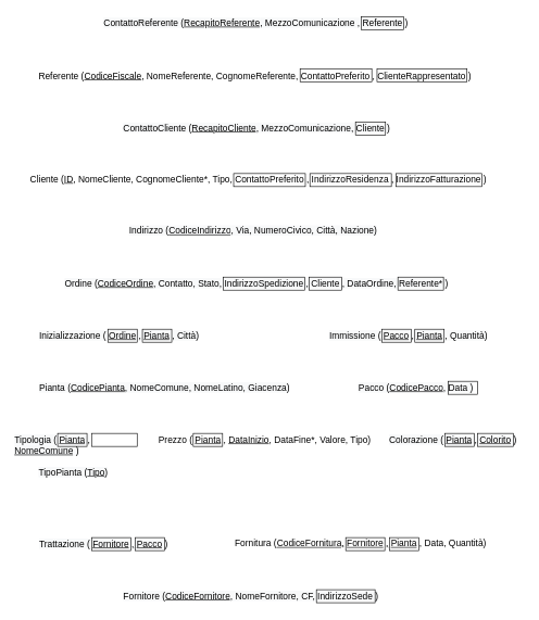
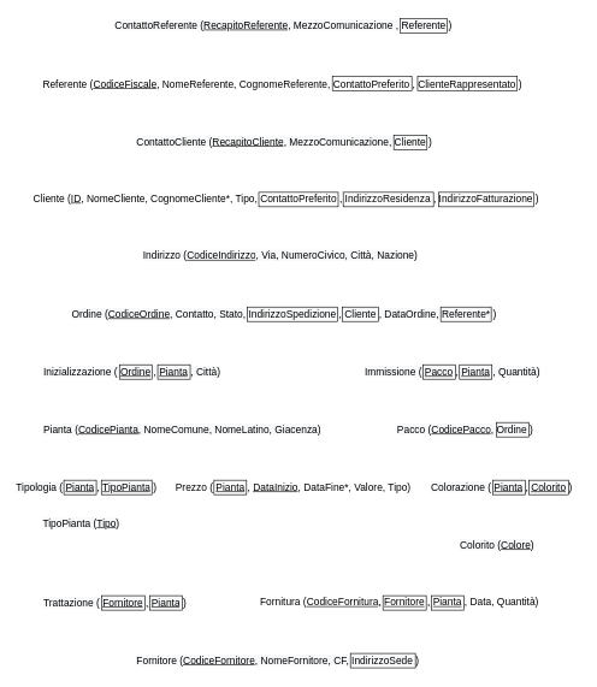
- <mxCell id="10" value="&lt;span style=&quot;color: rgb(0 , 0 , 0) ; font-family: &amp;#34;helvetica&amp;#34; ; font-size: 14px ; font-style: normal ; font-weight: 400 ; letter-spacing: normal ; text-align: left ; text-indent: 0px ; text-transform: none ; word-spacing: 0px ; background-color: rgb(248 , 249 , 250) ; display: inline ; float: none&quot;&gt;Pacco (&lt;/span&gt;&lt;u style=&quot;color: rgb(0 , 0 , 0) ; font-family: &amp;#34;helvetica&amp;#34; ; font-size: 14px ; font-style: normal ; font-weight: 400 ; letter-spacing: normal ; text-align: left ; text-indent: 0px ; text-transform: none ; word-spacing: 0px ; background-color: rgb(248 , 249 , 250)&quot;&gt;CodicePacco&lt;/u&gt;&lt;span style=&quot;color: rgb(0 , 0 , 0) ; font-family: &amp;#34;helvetica&amp;#34; ; font-size: 14px ; font-style: normal ; font-weight: 400 ; letter-spacing: normal ; text-align: left ; text-indent: 0px ; text-transform: none ; word-spacing: 0px ; background-color: rgb(248 , 249 , 250) ; display: inline ; float: none&quot;&gt;, Data )&lt;/span&gt;" style="text;whiteSpace=wrap;html=1;" vertex="1" parent="1"><mxGeometry x="548" y="580" width="210" height="30" as="geometry" /></mxCell>
+ <mxCell id="10" value="&lt;span style=&quot;color: rgb(0 , 0 , 0) ; font-family: &amp;#34;helvetica&amp;#34; ; font-size: 14px ; font-style: normal ; font-weight: 400 ; letter-spacing: normal ; text-align: left ; text-indent: 0px ; text-transform: none ; word-spacing: 0px ; background-color: rgb(248 , 249 , 250) ; display: inline ; float: none&quot;&gt;Pacco (&lt;/span&gt;&lt;u style=&quot;color: rgb(0 , 0 , 0) ; font-family: &amp;#34;helvetica&amp;#34; ; font-size: 14px ; font-style: normal ; font-weight: 400 ; letter-spacing: normal ; text-align: left ; text-indent: 0px ; text-transform: none ; word-spacing: 0px ; background-color: rgb(248 , 249 , 250)&quot;&gt;CodicePacco&lt;/u&gt;&lt;span style=&quot;color: rgb(0 , 0 , 0) ; font-family: &amp;#34;helvetica&amp;#34; ; font-size: 14px ; font-style: normal ; font-weight: 400 ; letter-spacing: normal ; text-align: left ; text-indent: 0px ; text-transform: none ; word-spacing: 0px ; background-color: rgb(248 , 249 , 250) ; display: inline ; float: none&quot;&gt;, Ordine )&lt;/span&gt;" style="text;whiteSpace=wrap;html=1;" vertex="1" parent="1"><mxGeometry x="548" y="580" width="210" height="30" as="geometry" /></mxCell>
- <mxCell id="20" value="&lt;span style=&quot;color: rgb(0 , 0 , 0) ; font-family: &amp;#34;helvetica&amp;#34; ; font-size: 14px ; font-style: normal ; font-weight: 400 ; letter-spacing: normal ; text-align: left ; text-indent: 0px ; text-transform: none ; word-spacing: 0px ; background-color: rgb(248 , 249 , 250) ; display: inline ; float: none&quot;&gt;Tipologia (&amp;nbsp;&lt;/span&gt;&lt;u style=&quot;color: rgb(0 , 0 , 0) ; font-family: &amp;#34;helvetica&amp;#34; ; font-size: 14px ; font-style: normal ; font-weight: 400 ; letter-spacing: normal ; text-align: left ; text-indent: 0px ; text-transform: none ; word-spacing: 0px ; background-color: rgb(248 , 249 , 250)&quot;&gt;Pianta&lt;/u&gt;&lt;span style=&quot;color: rgb(0 , 0 , 0) ; font-family: &amp;#34;helvetica&amp;#34; ; font-size: 14px ; font-style: normal ; font-weight: 400 ; letter-spacing: normal ; text-align: left ; text-indent: 0px ; text-transform: none ; word-spacing: 0px ; background-color: rgb(248 , 249 , 250)&quot;&gt; &lt;/span&gt;&lt;u style=&quot;color: rgb(0 , 0 , 0) ; font-family: &amp;#34;helvetica&amp;#34; ; font-size: 14px ; font-style: normal ; font-weight: 400 ; letter-spacing: normal ; text-align: left ; text-indent: 0px ; text-transform: none ; word-spacing: 0px ; background-color: rgb(248 , 249 , 250)&quot;&gt;,&lt;/u&gt;&lt;span style=&quot;color: rgb(0 , 0 , 0) ; font-family: &amp;#34;helvetica&amp;#34; ; font-size: 14px ; font-style: normal ; font-weight: 400 ; letter-spacing: normal ; text-align: left ; text-indent: 0px ; text-transform: none ; word-spacing: 0px ; background-color: rgb(248 , 249 , 250)&quot;&gt; &lt;/span&gt;&lt;u style=&quot;color: rgb(0 , 0 , 0) ; font-family: &amp;#34;helvetica&amp;#34; ; font-size: 14px ; font-style: normal ; font-weight: 400 ; letter-spacing: normal ; text-align: left ; text-indent: 0px ; text-transform: none ; word-spacing: 0px ; background-color: rgb(248 , 249 , 250)&quot;&gt;NomeComune&lt;/u&gt;&lt;span style=&quot;color: rgb(0 , 0 , 0) ; font-family: &amp;#34;helvetica&amp;#34; ; font-size: 14px ; font-style: normal ; font-weight: 400 ; letter-spacing: normal ; text-align: left ; text-indent: 0px ; text-transform: none ; word-spacing: 0px ; background-color: rgb(248 , 249 , 250)&quot;&gt;&amp;nbsp;&lt;/span&gt;&lt;span style=&quot;color: rgb(0 , 0 , 0) ; font-family: &amp;#34;helvetica&amp;#34; ; font-size: 14px ; font-style: normal ; font-weight: 400 ; letter-spacing: normal ; text-align: left ; text-indent: 0px ; text-transform: none ; word-spacing: 0px ; background-color: rgb(248 , 249 , 250) ; display: inline ; float: none&quot;&gt;)&lt;/span&gt;" style="text;whiteSpace=wrap;html=1;" vertex="1" parent="1"><mxGeometry x="20" y="660" width="210" height="30" as="geometry" /></mxCell>
+ <mxCell id="20" value="&lt;span style=&quot;color: rgb(0 , 0 , 0) ; font-family: &amp;#34;helvetica&amp;#34; ; font-size: 14px ; font-style: normal ; font-weight: 400 ; letter-spacing: normal ; text-align: left ; text-indent: 0px ; text-transform: none ; word-spacing: 0px ; background-color: rgb(248 , 249 , 250) ; display: inline ; float: none&quot;&gt;Tipologia (&amp;nbsp;&lt;/span&gt;&lt;u style=&quot;color: rgb(0 , 0 , 0) ; font-family: &amp;#34;helvetica&amp;#34; ; font-size: 14px ; font-style: normal ; font-weight: 400 ; letter-spacing: normal ; text-align: left ; text-indent: 0px ; text-transform: none ; word-spacing: 0px ; background-color: rgb(248 , 249 , 250)&quot;&gt;Pianta&lt;/u&gt;&lt;span style=&quot;color: rgb(0 , 0 , 0) ; font-family: &amp;#34;helvetica&amp;#34; ; font-size: 14px ; font-style: normal ; font-weight: 400 ; letter-spacing: normal ; text-align: left ; text-indent: 0px ; text-transform: none ; word-spacing: 0px ; background-color: rgb(248 , 249 , 250)&quot;&gt; &lt;/span&gt;&lt;u style=&quot;color: rgb(0 , 0 , 0) ; font-family: &amp;#34;helvetica&amp;#34; ; font-size: 14px ; font-style: normal ; font-weight: 400 ; letter-spacing: normal ; text-align: left ; text-indent: 0px ; text-transform: none ; word-spacing: 0px ; background-color: rgb(248 , 249 , 250)&quot;&gt;,&lt;/u&gt;&lt;span style=&quot;color: rgb(0 , 0 , 0) ; font-family: &amp;#34;helvetica&amp;#34; ; font-size: 14px ; font-style: normal ; font-weight: 400 ; letter-spacing: normal ; text-align: left ; text-indent: 0px ; text-transform: none ; word-spacing: 0px ; background-color: rgb(248 , 249 , 250)&quot;&gt; &lt;/span&gt;&lt;u style=&quot;color: rgb(0 , 0 , 0) ; font-family: &amp;#34;helvetica&amp;#34; ; font-size: 14px ; font-style: normal ; font-weight: 400 ; letter-spacing: normal ; text-align: left ; text-indent: 0px ; text-transform: none ; word-spacing: 0px ; background-color: rgb(248 , 249 , 250)&quot;&gt;TipoPianta&lt;/u&gt;&lt;span style=&quot;color: rgb(0 , 0 , 0) ; font-family: &amp;#34;helvetica&amp;#34; ; font-size: 14px ; font-style: normal ; font-weight: 400 ; letter-spacing: normal ; text-align: left ; text-indent: 0px ; text-transform: none ; word-spacing: 0px ; background-color: rgb(248 , 249 , 250)&quot;&gt;&amp;nbsp;&lt;/span&gt;&lt;span style=&quot;color: rgb(0 , 0 , 0) ; font-family: &amp;#34;helvetica&amp;#34; ; font-size: 14px ; font-style: normal ; font-weight: 400 ; letter-spacing: normal ; text-align: left ; text-indent: 0px ; text-transform: none ; word-spacing: 0px ; background-color: rgb(248 , 249 , 250) ; display: inline ; float: none&quot;&gt;)&lt;/span&gt;" style="text;whiteSpace=wrap;html=1;" vertex="1" parent="1"><mxGeometry x="20" y="660" width="210" height="30" as="geometry" /></mxCell>
+ <mxCell id="15" value="&lt;span style=&quot;color: rgb(0, 0, 0); font-family: helvetica; font-size: 14px; font-style: normal; font-weight: 400; letter-spacing: normal; text-align: left; text-indent: 0px; text-transform: none; word-spacing: 0px; background-color: rgb(248, 249, 250); display: inline; float: none;&quot;&gt;Colorito (&lt;/span&gt;&lt;u style=&quot;color: rgb(0, 0, 0); font-family: helvetica; font-size: 14px; font-style: normal; font-weight: 400; letter-spacing: normal; text-align: left; text-indent: 0px; text-transform: none; word-spacing: 0px; background-color: rgb(248, 249, 250);&quot;&gt;Colore&lt;/u&gt;&lt;span style=&quot;color: rgb(0, 0, 0); font-family: helvetica; font-size: 14px; font-style: normal; font-weight: 400; letter-spacing: normal; text-align: left; text-indent: 0px; text-transform: none; word-spacing: 0px; background-color: rgb(248, 249, 250); display: inline; float: none;&quot;&gt;)&lt;/span&gt;" style="text;whiteSpace=wrap;html=1;" vertex="1" parent="1"><mxGeometry x="635" y="740" width="130" height="30" as="geometry" /></mxCell>
- <mxCell id="19" value="&lt;span style=&quot;color: rgb(0 , 0 , 0) ; font-family: &amp;#34;helvetica&amp;#34; ; font-size: 14px ; font-style: normal ; font-weight: 400 ; letter-spacing: normal ; text-align: left ; text-indent: 0px ; text-transform: none ; word-spacing: 0px ; background-color: rgb(248 , 249 , 250) ; display: inline ; float: none&quot;&gt;Trattazione (&amp;nbsp;&lt;/span&gt;&lt;u style=&quot;color: rgb(0 , 0 , 0) ; font-family: &amp;#34;helvetica&amp;#34; ; font-size: 14px ; font-style: normal ; font-weight: 400 ; letter-spacing: normal ; text-align: left ; text-indent: 0px ; text-transform: none ; word-spacing: 0px ; background-color: rgb(248 , 249 , 250)&quot;&gt;Fornitore&lt;/u&gt;&lt;span style=&quot;color: rgb(0 , 0 , 0) ; font-family: &amp;#34;helvetica&amp;#34; ; font-size: 14px ; font-style: normal ; font-weight: 400 ; letter-spacing: normal ; text-align: left ; text-indent: 0px ; text-transform: none ; word-spacing: 0px ; background-color: rgb(248 , 249 , 250)&quot;&gt; &lt;/span&gt;&lt;u style=&quot;color: rgb(0 , 0 , 0) ; font-family: &amp;#34;helvetica&amp;#34; ; font-size: 14px ; font-style: normal ; font-weight: 400 ; letter-spacing: normal ; text-align: left ; text-indent: 0px ; text-transform: none ; word-spacing: 0px ; background-color: rgb(248 , 249 , 250)&quot;&gt;,&lt;/u&gt;&lt;span style=&quot;color: rgb(0 , 0 , 0) ; font-family: &amp;#34;helvetica&amp;#34; ; font-size: 14px ; font-style: normal ; font-weight: 400 ; letter-spacing: normal ; text-align: left ; text-indent: 0px ; text-transform: none ; word-spacing: 0px ; background-color: rgb(248 , 249 , 250)&quot;&gt; &lt;/span&gt;&lt;u style=&quot;color: rgb(0 , 0 , 0) ; font-family: &amp;#34;helvetica&amp;#34; ; font-size: 14px ; font-style: normal ; font-weight: 400 ; letter-spacing: normal ; text-align: left ; text-indent: 0px ; text-transform: none ; word-spacing: 0px ; background-color: rgb(248 , 249 , 250)&quot;&gt;Pacco&lt;/u&gt;&lt;span style=&quot;color: rgb(0 , 0 , 0) ; font-family: &amp;#34;helvetica&amp;#34; ; font-size: 14px ; font-style: normal ; font-weight: 400 ; letter-spacing: normal ; text-align: left ; text-indent: 0px ; text-transform: none ; word-spacing: 0px ; background-color: rgb(248 , 249 , 250)&quot;&gt;&amp;nbsp;&lt;/span&gt;&lt;span style=&quot;color: rgb(0 , 0 , 0) ; font-family: &amp;#34;helvetica&amp;#34; ; font-size: 14px ; font-style: normal ; font-weight: 400 ; letter-spacing: normal ; text-align: left ; text-indent: 0px ; text-transform: none ; word-spacing: 0px ; background-color: rgb(248 , 249 , 250) ; display: inline ; float: none&quot;&gt;)&lt;/span&gt;" style="text;whiteSpace=wrap;html=1;" vertex="1" parent="1"><mxGeometry x="58" y="820" width="210" height="30" as="geometry" /></mxCell>
+ <mxCell id="19" value="&lt;span style=&quot;color: rgb(0 , 0 , 0) ; font-family: &amp;#34;helvetica&amp;#34; ; font-size: 14px ; font-style: normal ; font-weight: 400 ; letter-spacing: normal ; text-align: left ; text-indent: 0px ; text-transform: none ; word-spacing: 0px ; background-color: rgb(248 , 249 , 250) ; display: inline ; float: none&quot;&gt;Trattazione (&amp;nbsp;&lt;/span&gt;&lt;u style=&quot;color: rgb(0 , 0 , 0) ; font-family: &amp;#34;helvetica&amp;#34; ; font-size: 14px ; font-style: normal ; font-weight: 400 ; letter-spacing: normal ; text-align: left ; text-indent: 0px ; text-transform: none ; word-spacing: 0px ; background-color: rgb(248 , 249 , 250)&quot;&gt;Fornitore&lt;/u&gt;&lt;span style=&quot;color: rgb(0 , 0 , 0) ; font-family: &amp;#34;helvetica&amp;#34; ; font-size: 14px ; font-style: normal ; font-weight: 400 ; letter-spacing: normal ; text-align: left ; text-indent: 0px ; text-transform: none ; word-spacing: 0px ; background-color: rgb(248 , 249 , 250)&quot;&gt; &lt;/span&gt;&lt;u style=&quot;color: rgb(0 , 0 , 0) ; font-family: &amp;#34;helvetica&amp;#34; ; font-size: 14px ; font-style: normal ; font-weight: 400 ; letter-spacing: normal ; text-align: left ; text-indent: 0px ; text-transform: none ; word-spacing: 0px ; background-color: rgb(248 , 249 , 250)&quot;&gt;,&lt;/u&gt;&lt;span style=&quot;color: rgb(0 , 0 , 0) ; font-family: &amp;#34;helvetica&amp;#34; ; font-size: 14px ; font-style: normal ; font-weight: 400 ; letter-spacing: normal ; text-align: left ; text-indent: 0px ; text-transform: none ; word-spacing: 0px ; background-color: rgb(248 , 249 , 250)&quot;&gt; &lt;/span&gt;&lt;u style=&quot;color: rgb(0 , 0 , 0) ; font-family: &amp;#34;helvetica&amp;#34; ; font-size: 14px ; font-style: normal ; font-weight: 400 ; letter-spacing: normal ; text-align: left ; text-indent: 0px ; text-transform: none ; word-spacing: 0px ; background-color: rgb(248 , 249 , 250)&quot;&gt;Pianta&lt;/u&gt;&lt;span style=&quot;color: rgb(0 , 0 , 0) ; font-family: &amp;#34;helvetica&amp;#34; ; font-size: 14px ; font-style: normal ; font-weight: 400 ; letter-spacing: normal ; text-align: left ; text-indent: 0px ; text-transform: none ; word-spacing: 0px ; background-color: rgb(248 , 249 , 250)&quot;&gt;&amp;nbsp;&lt;/span&gt;&lt;span style=&quot;color: rgb(0 , 0 , 0) ; font-family: &amp;#34;helvetica&amp;#34; ; font-size: 14px ; font-style: normal ; font-weight: 400 ; letter-spacing: normal ; text-align: left ; text-indent: 0px ; text-transform: none ; word-spacing: 0px ; background-color: rgb(248 , 249 , 250) ; display: inline ; float: none&quot;&gt;)&lt;/span&gt;" style="text;whiteSpace=wrap;html=1;" vertex="1" parent="1"><mxGeometry x="58" y="820" width="210" height="30" as="geometry" /></mxCell>
